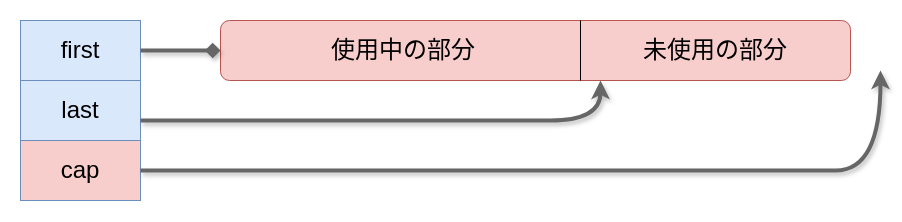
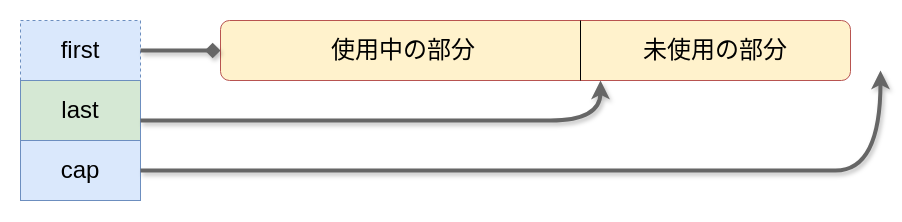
- <mxCell id="2" value="&lt;font style=&quot;font-size: 24px;&quot;&gt;first&lt;/font&gt;" style="rounded=0;whiteSpace=wrap;html=1;labelBackgroundColor=light-dark(default, #658095);fillColor=#dae8fc;strokeColor=#6c8ebf;" parent="1" vertex="1"><mxGeometry x="20" y="20" width="120" height="60" as="geometry" /></mxCell>
+ <mxCell id="2" value="&lt;font style=&quot;font-size: 24px;&quot;&gt;first&lt;/font&gt;" style="rounded=0;whiteSpace=wrap;html=1;labelBackgroundColor=light-dark(default, #658095);fillColor=#dae8fc;strokeColor=#6c8ebf;dashed=1;" parent="1" vertex="1"><mxGeometry x="20" y="20" width="120" height="60" as="geometry" /></mxCell>
- <mxCell id="4" value="&lt;span style=&quot;font-size: 24px;&quot;&gt;　　使用中の部分　　　　　　　未使用の部分&lt;/span&gt;" style="rounded=1;whiteSpace=wrap;html=1;fillColor=#f8cecc;strokeColor=#b85450;" parent="1" vertex="1"><mxGeometry x="220" y="20" width="630" height="60" as="geometry" /></mxCell>
+ <mxCell id="4" value="&lt;span style=&quot;font-size: 24px;&quot;&gt;　　使用中の部分　　　　　　　未使用の部分&lt;/span&gt;" style="rounded=1;whiteSpace=wrap;html=1;fillColor=#fff2cc;strokeColor=#b85450;" parent="1" vertex="1"><mxGeometry x="220" y="20" width="630" height="60" as="geometry" /></mxCell>
- <mxCell id="3" value="&lt;font style=&quot;font-size: 24px;&quot;&gt;last&lt;/font&gt;" style="rounded=0;whiteSpace=wrap;html=1;fillColor=#dae8fc;strokeColor=#6c8ebf;" parent="1" vertex="1"><mxGeometry x="20" y="80" width="120" height="60" as="geometry" /></mxCell>
+ <mxCell id="3" value="&lt;font style=&quot;font-size: 24px;&quot;&gt;last&lt;/font&gt;" style="rounded=0;whiteSpace=wrap;html=1;fillColor=#d5e8d4;strokeColor=#6c8ebf;" parent="1" vertex="1"><mxGeometry x="20" y="80" width="120" height="60" as="geometry" /></mxCell>
- <mxCell id="8" value="&lt;span style=&quot;font-size: 24px;&quot;&gt;cap&lt;/span&gt;" style="rounded=0;whiteSpace=wrap;html=1;fillColor=#f8cecc;strokeColor=#6c8ebf;" vertex="1" parent="1"><mxGeometry x="20" y="140" width="120" height="60" as="geometry" /></mxCell>
+ <mxCell id="8" value="&lt;span style=&quot;font-size: 24px;&quot;&gt;cap&lt;/span&gt;" style="rounded=0;whiteSpace=wrap;html=1;fillColor=#dae8fc;strokeColor=#6c8ebf;" vertex="1" parent="1"><mxGeometry x="20" y="140" width="120" height="60" as="geometry" /></mxCell>
